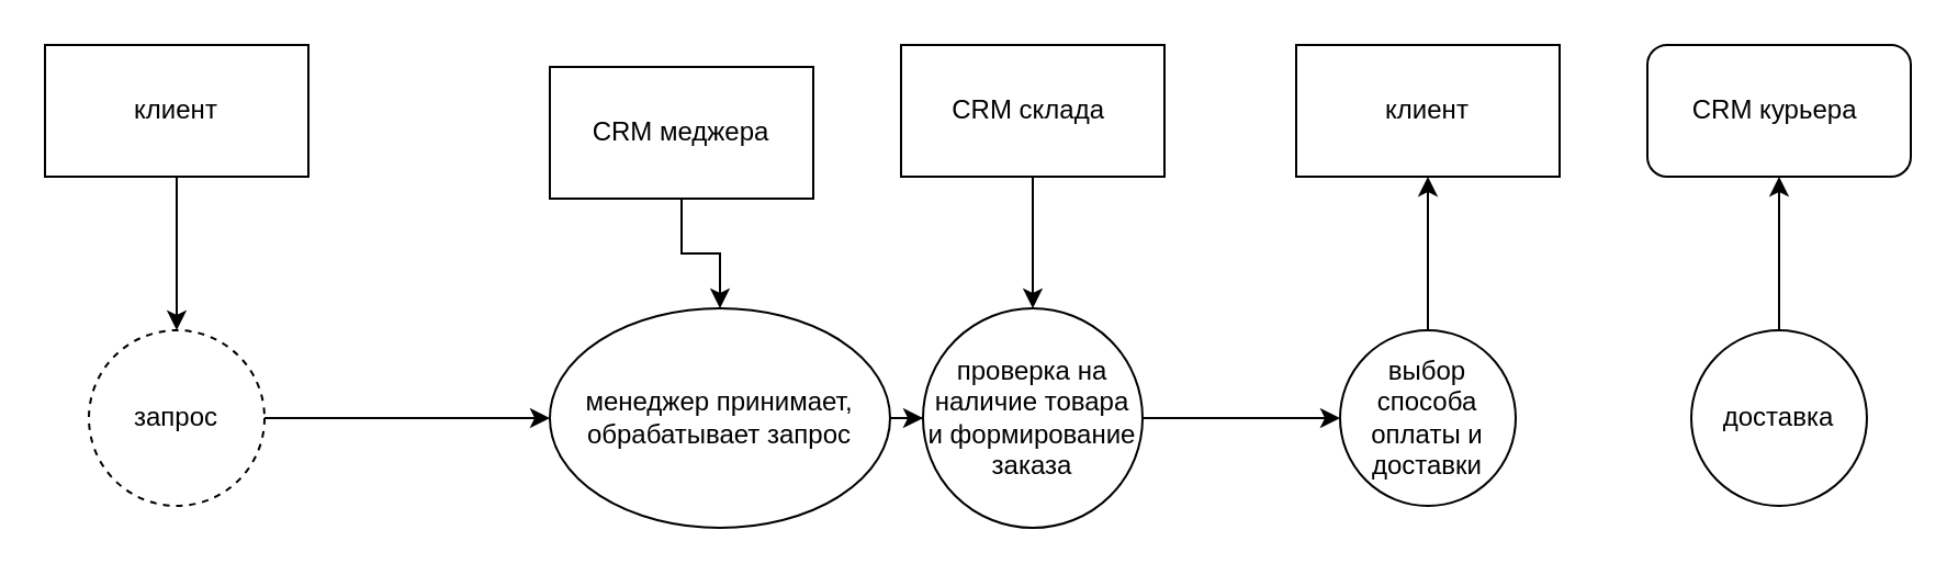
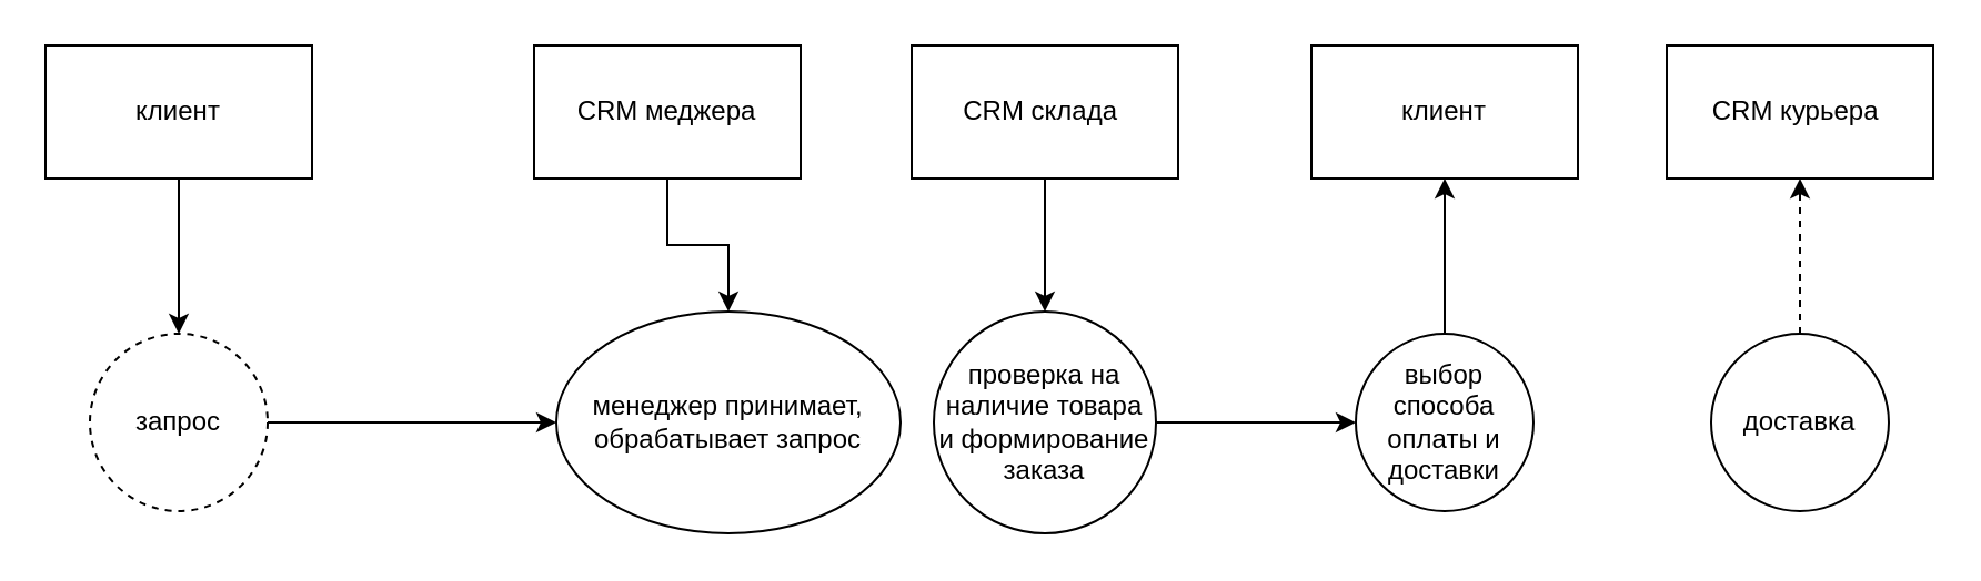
- <mxCell id="19" value="CRM курьера&amp;nbsp;" style="whiteSpace=wrap;html=1;rounded=1;" vertex="1" parent="1"><mxGeometry x="750" y="20" width="120" height="60" as="geometry" /></mxCell>
+ <mxCell id="19" value="CRM курьера&amp;nbsp;" style="whiteSpace=wrap;html=1;" vertex="1" parent="1"><mxGeometry x="750" y="20" width="120" height="60" as="geometry" /></mxCell>
- <mxCell id="5" value="CRM меджера" style="whiteSpace=wrap;html=1;" vertex="1" parent="1"><mxGeometry x="250" y="30" width="120" height="60" as="geometry" /></mxCell>
+ <mxCell id="5" value="CRM меджера" style="whiteSpace=wrap;html=1;" vertex="1" parent="1"><mxGeometry x="240" y="20" width="120" height="60" as="geometry" /></mxCell>
- <mxCell id="17" value="" style="edgeStyle=orthogonalEdgeStyle;rounded=0;orthogonalLoop=1;jettySize=auto;html=1;" edge="1" parent="1" source="18" target="19"><mxGeometry relative="1" as="geometry" /></mxCell>
+ <mxCell id="17" value="" style="edgeStyle=orthogonalEdgeStyle;rounded=0;orthogonalLoop=1;jettySize=auto;html=1;dashed=1;" edge="1" parent="1" source="18" target="19"><mxGeometry relative="1" as="geometry" /></mxCell>
- <mxCell id="8" value="" style="edgeStyle=orthogonalEdgeStyle;rounded=0;orthogonalLoop=1;jettySize=auto;html=1;" edge="1" parent="1" source="9" target="11"><mxGeometry relative="1" as="geometry" /></mxCell>
